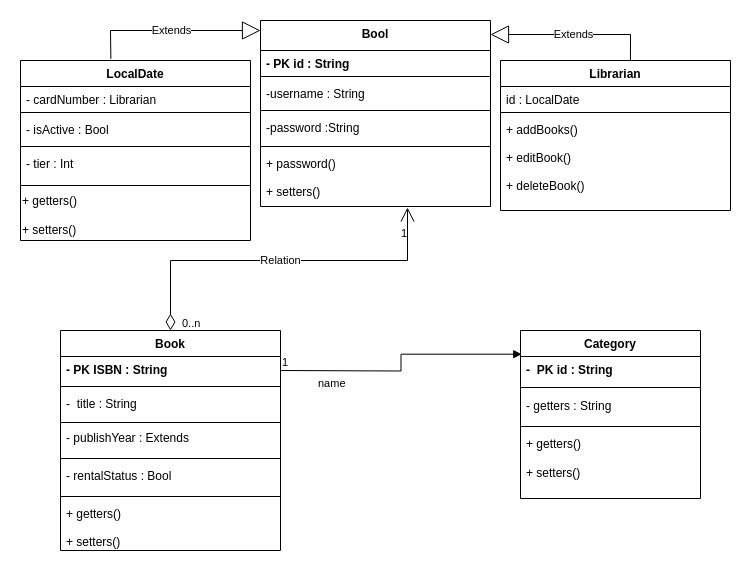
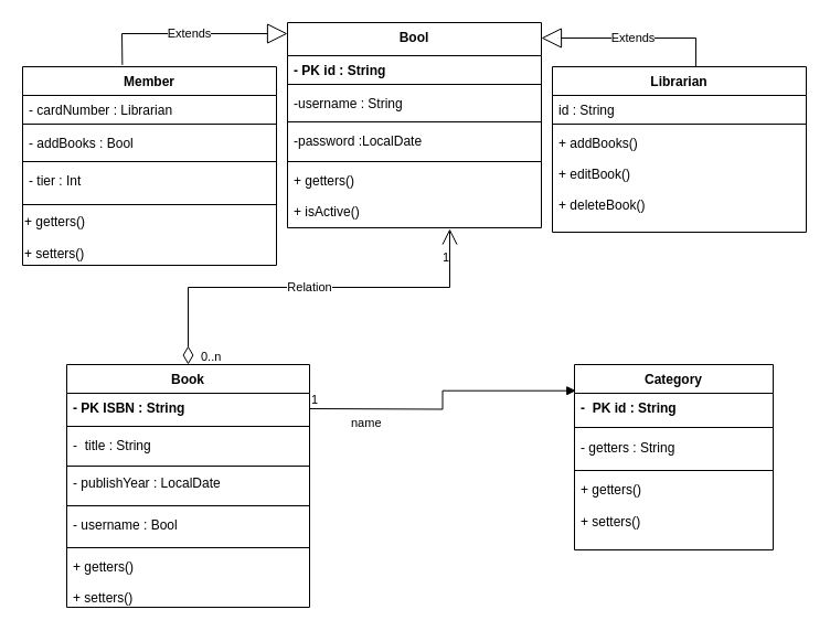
- <mxCell id="12" value="LocalDate" style="swimlane;fontStyle=1;align=center;verticalAlign=top;childLayout=stackLayout;horizontal=1;startSize=26;horizontalStack=0;resizeParent=1;resizeParentMax=0;resizeLast=0;collapsible=1;marginBottom=0;" vertex="1" parent="1"><mxGeometry x="20" y="60" width="230" height="180" as="geometry" /></mxCell>
+ <mxCell id="12" value="Member" style="swimlane;fontStyle=1;align=center;verticalAlign=top;childLayout=stackLayout;horizontal=1;startSize=26;horizontalStack=0;resizeParent=1;resizeParentMax=0;resizeLast=0;collapsible=1;marginBottom=0;" vertex="1" parent="1"><mxGeometry x="20" y="60" width="230" height="180" as="geometry" /></mxCell>
- <mxCell id="21" value="id : LocalDate" style="text;strokeColor=none;fillColor=none;align=left;verticalAlign=top;spacingLeft=4;spacingRight=4;overflow=hidden;rotatable=0;points=[[0,0.5],[1,0.5]];portConstraint=eastwest;" vertex="1" parent="20"><mxGeometry y="26" width="230" height="22" as="geometry" /></mxCell>
+ <mxCell id="21" value="id : String" style="text;strokeColor=none;fillColor=none;align=left;verticalAlign=top;spacingLeft=4;spacingRight=4;overflow=hidden;rotatable=0;points=[[0,0.5],[1,0.5]];portConstraint=eastwest;" vertex="1" parent="20"><mxGeometry y="26" width="230" height="22" as="geometry" /></mxCell>
- <mxCell id="7" value="-password :String" style="text;strokeColor=none;fillColor=none;align=left;verticalAlign=top;spacingLeft=4;spacingRight=4;overflow=hidden;rotatable=0;points=[[0,0.5],[1,0.5]];portConstraint=eastwest;labelBorderColor=none;labelBackgroundColor=none;" vertex="1" parent="2"><mxGeometry y="94" width="230" height="28" as="geometry" /></mxCell>
+ <mxCell id="7" value="-password :LocalDate" style="text;strokeColor=none;fillColor=none;align=left;verticalAlign=top;spacingLeft=4;spacingRight=4;overflow=hidden;rotatable=0;points=[[0,0.5],[1,0.5]];portConstraint=eastwest;labelBorderColor=none;labelBackgroundColor=none;" vertex="1" parent="2"><mxGeometry y="94" width="230" height="28" as="geometry" /></mxCell>
- <mxCell id="15" value="- isActive : Bool" style="text;strokeColor=none;fillColor=none;align=left;verticalAlign=top;spacingLeft=4;spacingRight=4;overflow=hidden;rotatable=0;points=[[0,0.5],[1,0.5]];portConstraint=eastwest;labelBorderColor=none;labelBackgroundColor=none;" vertex="1" parent="12"><mxGeometry y="56" width="230" height="26" as="geometry" /></mxCell>
+ <mxCell id="15" value="- addBooks : Bool" style="text;strokeColor=none;fillColor=none;align=left;verticalAlign=top;spacingLeft=4;spacingRight=4;overflow=hidden;rotatable=0;points=[[0,0.5],[1,0.5]];portConstraint=eastwest;labelBorderColor=none;labelBackgroundColor=none;" vertex="1" parent="12"><mxGeometry y="56" width="230" height="26" as="geometry" /></mxCell>
- <mxCell id="9" value="+ password()" style="text;strokeColor=none;fillColor=none;align=left;verticalAlign=top;spacingLeft=4;spacingRight=4;overflow=hidden;rotatable=0;points=[[0,0.5],[1,0.5]];portConstraint=eastwest;labelBorderColor=none;labelBackgroundColor=none;" vertex="1" parent="2"><mxGeometry y="130" width="230" height="28" as="geometry" /></mxCell>
+ <mxCell id="9" value="+ getters()" style="text;strokeColor=none;fillColor=none;align=left;verticalAlign=top;spacingLeft=4;spacingRight=4;overflow=hidden;rotatable=0;points=[[0,0.5],[1,0.5]];portConstraint=eastwest;labelBorderColor=none;labelBackgroundColor=none;" vertex="1" parent="2"><mxGeometry y="130" width="230" height="28" as="geometry" /></mxCell>
- <mxCell id="10" value="+ setters()" style="text;strokeColor=none;fillColor=none;align=left;verticalAlign=top;spacingLeft=4;spacingRight=4;overflow=hidden;rotatable=0;points=[[0,0.5],[1,0.5]];portConstraint=eastwest;labelBorderColor=none;labelBackgroundColor=none;" vertex="1" parent="2"><mxGeometry y="158" width="230" height="28" as="geometry" /></mxCell>
+ <mxCell id="10" value="+ isActive()" style="text;strokeColor=none;fillColor=none;align=left;verticalAlign=top;spacingLeft=4;spacingRight=4;overflow=hidden;rotatable=0;points=[[0,0.5],[1,0.5]];portConstraint=eastwest;labelBorderColor=none;labelBackgroundColor=none;" vertex="1" parent="2"><mxGeometry y="158" width="230" height="28" as="geometry" /></mxCell>
- <mxCell id="30" value="- publishYear : Extends" style="text;strokeColor=none;fillColor=none;align=left;verticalAlign=top;spacingLeft=4;spacingRight=4;overflow=hidden;rotatable=0;points=[[0,0.5],[1,0.5]];portConstraint=eastwest;labelBackgroundColor=none;labelBorderColor=none;fontStyle=0" vertex="1" parent="25"><mxGeometry y="94" width="220" height="30" as="geometry" /></mxCell>
+ <mxCell id="30" value="- publishYear : LocalDate" style="text;strokeColor=none;fillColor=none;align=left;verticalAlign=top;spacingLeft=4;spacingRight=4;overflow=hidden;rotatable=0;points=[[0,0.5],[1,0.5]];portConstraint=eastwest;labelBackgroundColor=none;labelBorderColor=none;fontStyle=0" vertex="1" parent="25"><mxGeometry y="94" width="220" height="30" as="geometry" /></mxCell>
- <mxCell id="32" value="- rentalStatus : Bool" style="text;strokeColor=none;fillColor=none;align=left;verticalAlign=top;spacingLeft=4;spacingRight=4;overflow=hidden;rotatable=0;points=[[0,0.5],[1,0.5]];portConstraint=eastwest;labelBackgroundColor=none;labelBorderColor=none;fontStyle=0" vertex="1" parent="25"><mxGeometry y="132" width="220" height="30" as="geometry" /></mxCell>
+ <mxCell id="32" value="- username : Bool" style="text;strokeColor=none;fillColor=none;align=left;verticalAlign=top;spacingLeft=4;spacingRight=4;overflow=hidden;rotatable=0;points=[[0,0.5],[1,0.5]];portConstraint=eastwest;labelBackgroundColor=none;labelBorderColor=none;fontStyle=0" vertex="1" parent="25"><mxGeometry y="132" width="220" height="30" as="geometry" /></mxCell>
